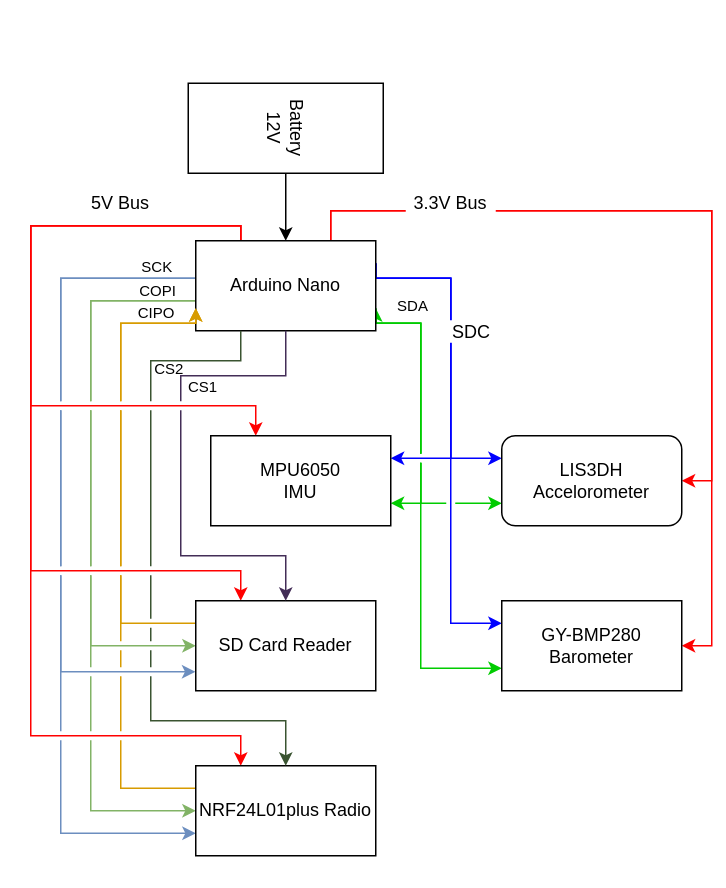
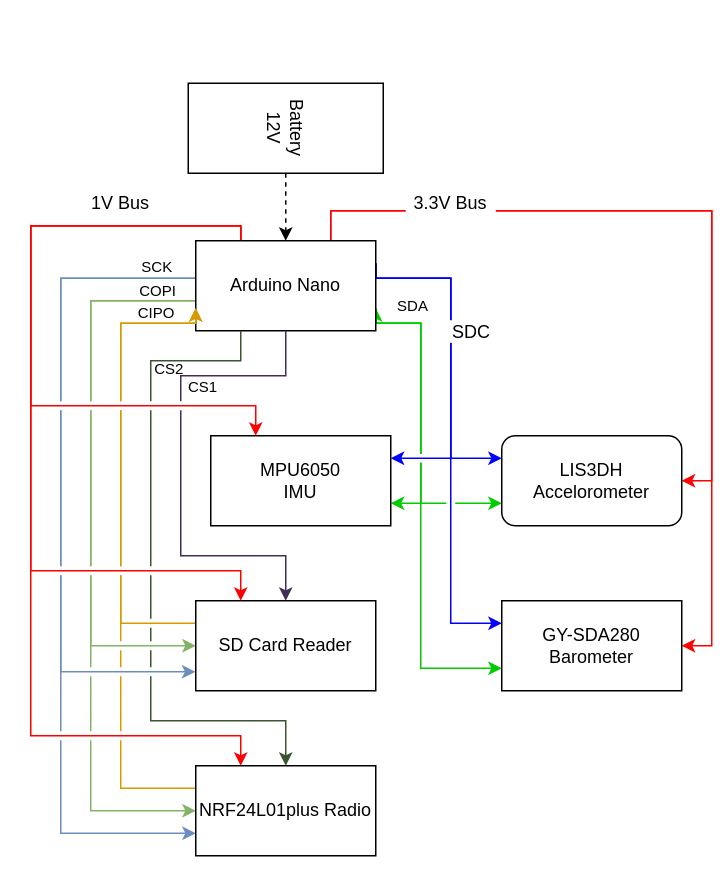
- <mxCell id="7" style="edgeStyle=orthogonalEdgeStyle;rounded=0;orthogonalLoop=1;jettySize=auto;html=1;exitX=1;exitY=0.5;exitDx=0;exitDy=0;entryX=0.5;entryY=0;entryDx=0;entryDy=0;" edge="1" parent="1" source="8" target="19"><mxGeometry relative="1" as="geometry" /></mxCell>
+ <mxCell id="7" style="edgeStyle=orthogonalEdgeStyle;rounded=0;orthogonalLoop=1;jettySize=auto;html=1;exitX=1;exitY=0.5;exitDx=0;exitDy=0;entryX=0.5;entryY=0;entryDx=0;entryDy=0;dashed=1;" edge="1" parent="1" source="8" target="19"><mxGeometry relative="1" as="geometry" /></mxCell>
- <mxCell id="29" value="5V Bus" style="text;html=1;strokeColor=none;fillColor=default;align=center;verticalAlign=middle;whiteSpace=wrap;rounded=0;" vertex="1" parent="1"><mxGeometry x="50" y="125" width="60" height="20" as="geometry" /></mxCell>
+ <mxCell id="29" value="1V Bus" style="text;html=1;strokeColor=none;fillColor=default;align=center;verticalAlign=middle;whiteSpace=wrap;rounded=0;" vertex="1" parent="1"><mxGeometry x="50" y="125" width="60" height="20" as="geometry" /></mxCell>
- <mxCell id="26" value="GY-BMP280&lt;br&gt;Barometer" style="rounded=0;whiteSpace=wrap;html=1;" vertex="1" parent="1"><mxGeometry x="334" y="400" width="120" height="60" as="geometry" /></mxCell>
+ <mxCell id="26" value="GY-SDA280&lt;br&gt;Barometer" style="rounded=0;whiteSpace=wrap;html=1;" vertex="1" parent="1"><mxGeometry x="334" y="400" width="120" height="60" as="geometry" /></mxCell>
